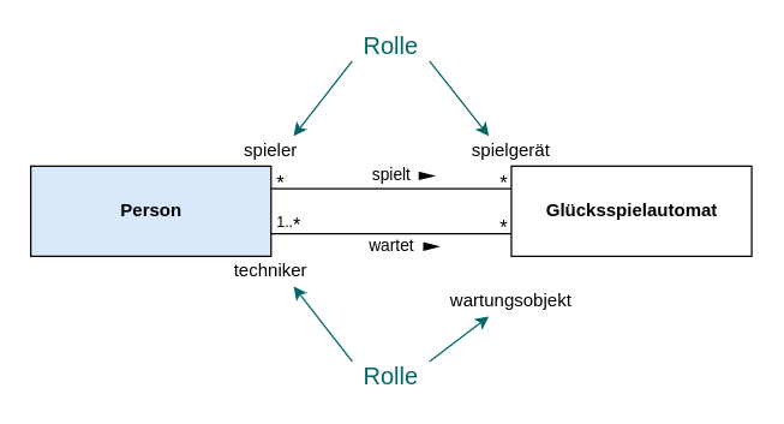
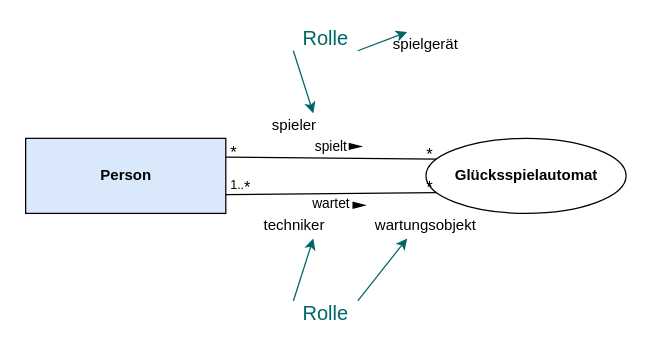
- <mxCell id="15" value="&lt;div style=&quot;font-size: 12px;&quot;&gt;spieler&lt;/div&gt;" style="text;html=1;strokeColor=none;fillColor=none;align=center;verticalAlign=middle;whiteSpace=wrap;rounded=0;fontSize=12;fontColor=#000000;" parent="1" vertex="1"><mxGeometry x="150" y="90" width="60" height="20" as="geometry" /></mxCell>
+ <mxCell id="15" value="&lt;div style=&quot;font-size: 12px;&quot;&gt;spieler&lt;/div&gt;" style="text;html=1;strokeColor=none;fillColor=none;align=center;verticalAlign=middle;whiteSpace=wrap;rounded=0;fontSize=12;fontColor=#000000;" parent="1" vertex="1"><mxGeometry x="205" y="90" width="60" height="20" as="geometry" /></mxCell>
- <mxCell id="14" value="&lt;font style=&quot;font-size: 12px;&quot;&gt;&lt;font style=&quot;font-size: 12px;&quot;&gt;&lt;font style=&quot;font-size: 12px;&quot;&gt;&lt;font style=&quot;font-size: 12px;&quot;&gt;spielgerät&lt;/font&gt;&lt;/font&gt;&lt;/font&gt;&lt;/font&gt;" style="text;html=1;strokeColor=none;fillColor=none;align=center;verticalAlign=middle;whiteSpace=wrap;rounded=0;fontSize=12;fontColor=#000000;" parent="1" vertex="1"><mxGeometry x="310" y="90" width="60" height="20" as="geometry" /></mxCell>
+ <mxCell id="14" value="&lt;font style=&quot;font-size: 12px;&quot;&gt;&lt;font style=&quot;font-size: 12px;&quot;&gt;&lt;font style=&quot;font-size: 12px;&quot;&gt;&lt;font style=&quot;font-size: 12px;&quot;&gt;spielgerät&lt;/font&gt;&lt;/font&gt;&lt;/font&gt;&lt;/font&gt;" style="text;html=1;strokeColor=none;fillColor=none;align=center;verticalAlign=middle;whiteSpace=wrap;rounded=0;fontSize=12;fontColor=#000000;" parent="1" vertex="1"><mxGeometry x="310" y="25" width="60" height="20" as="geometry" /></mxCell>
- <mxCell id="2" value="&lt;b&gt;Glücksspielautomat&lt;/b&gt;" style="html=1;fontStyle=0" parent="1" vertex="1"><mxGeometry x="340" y="110" width="160" height="60" as="geometry" /></mxCell>
+ <mxCell id="2" value="&lt;b&gt;Glücksspielautomat&lt;/b&gt;" style="ellipse;html=1;fontStyle=0;" parent="1" vertex="1"><mxGeometry x="340" y="110" width="160" height="60" as="geometry" /></mxCell>
- <mxCell id="17" value="techniker" style="text;html=1;strokeColor=none;fillColor=none;align=center;verticalAlign=middle;whiteSpace=wrap;rounded=0;fontSize=12;fontColor=#000000;" parent="1" vertex="1"><mxGeometry x="150" y="170" width="60" height="20" as="geometry" /></mxCell>
+ <mxCell id="17" value="techniker" style="text;html=1;strokeColor=none;fillColor=none;align=center;verticalAlign=middle;whiteSpace=wrap;rounded=0;fontSize=12;fontColor=#000000;" parent="1" vertex="1"><mxGeometry x="205" y="170" width="60" height="20" as="geometry" /></mxCell>
- <mxCell id="18" value="wartungsobjekt" style="text;html=1;strokeColor=none;fillColor=none;align=center;verticalAlign=middle;whiteSpace=wrap;rounded=0;fontSize=12;fontColor=#000000;" parent="1" vertex="1"><mxGeometry x="310" y="190" width="60" height="20" as="geometry" /></mxCell>
+ <mxCell id="18" value="wartungsobjekt" style="text;html=1;strokeColor=none;fillColor=none;align=center;verticalAlign=middle;whiteSpace=wrap;rounded=0;fontSize=12;fontColor=#000000;" parent="1" vertex="1"><mxGeometry x="310" y="170" width="60" height="20" as="geometry" /></mxCell>
